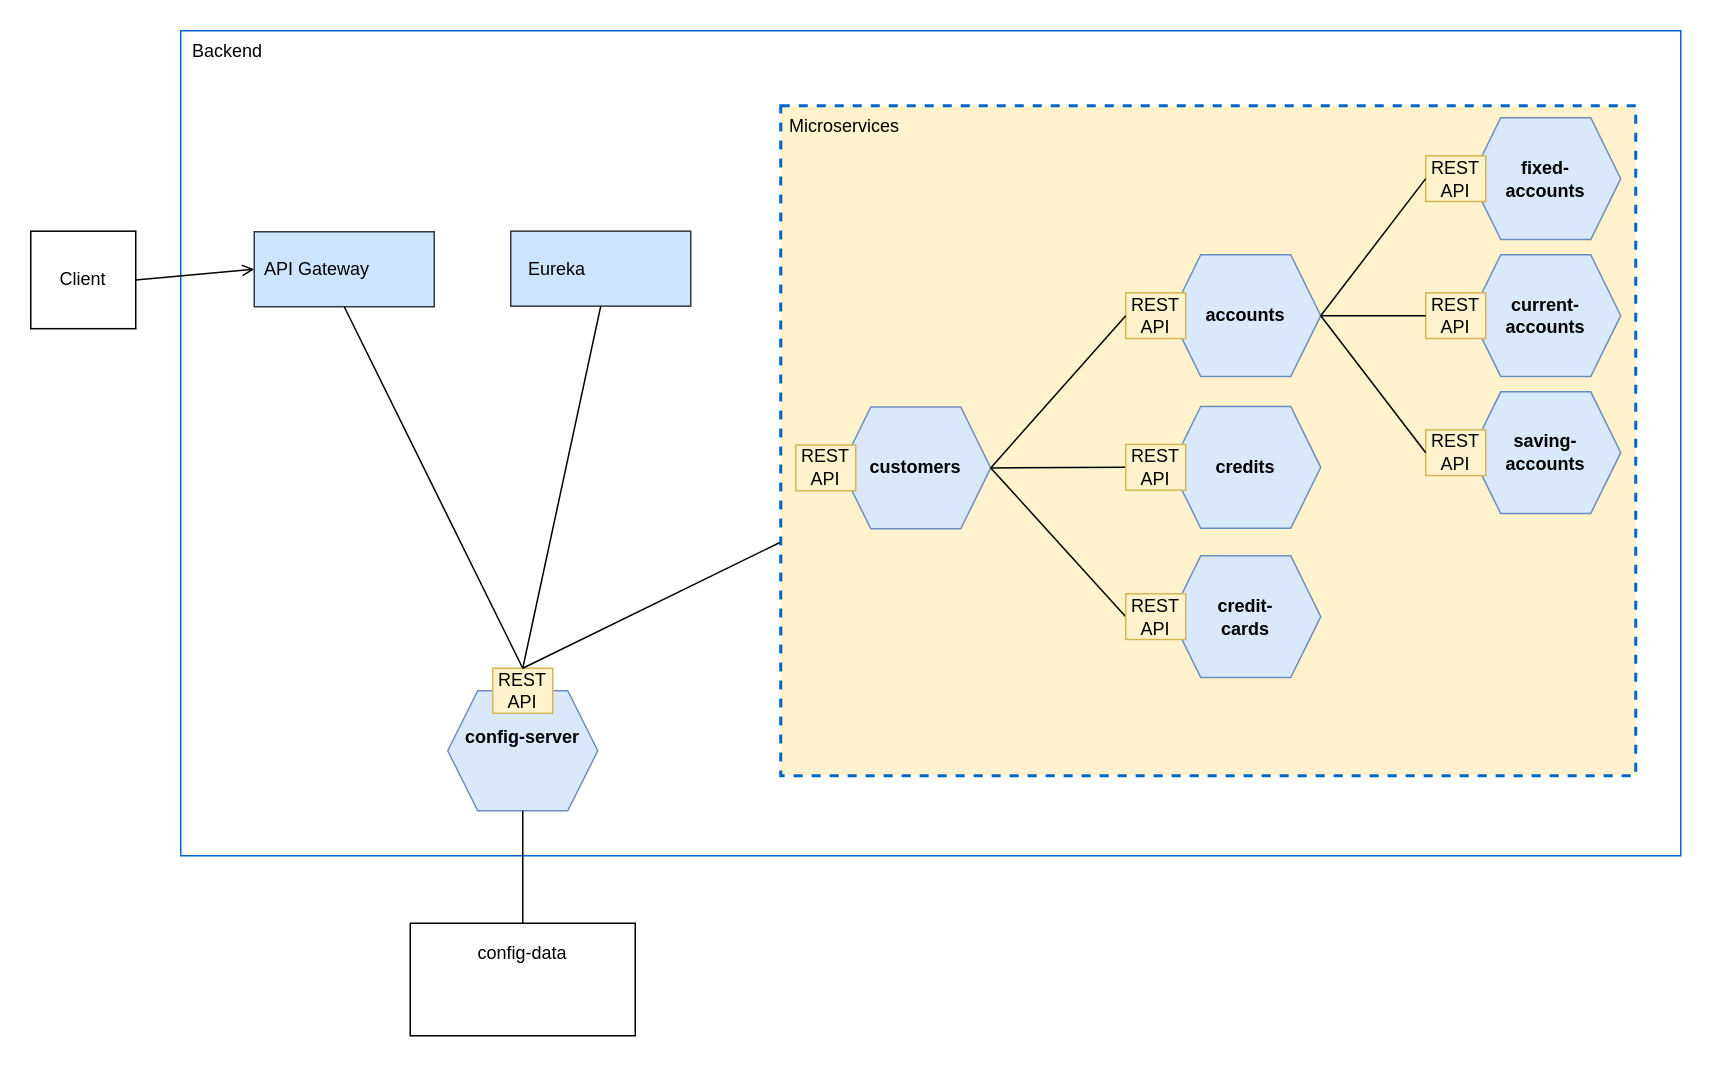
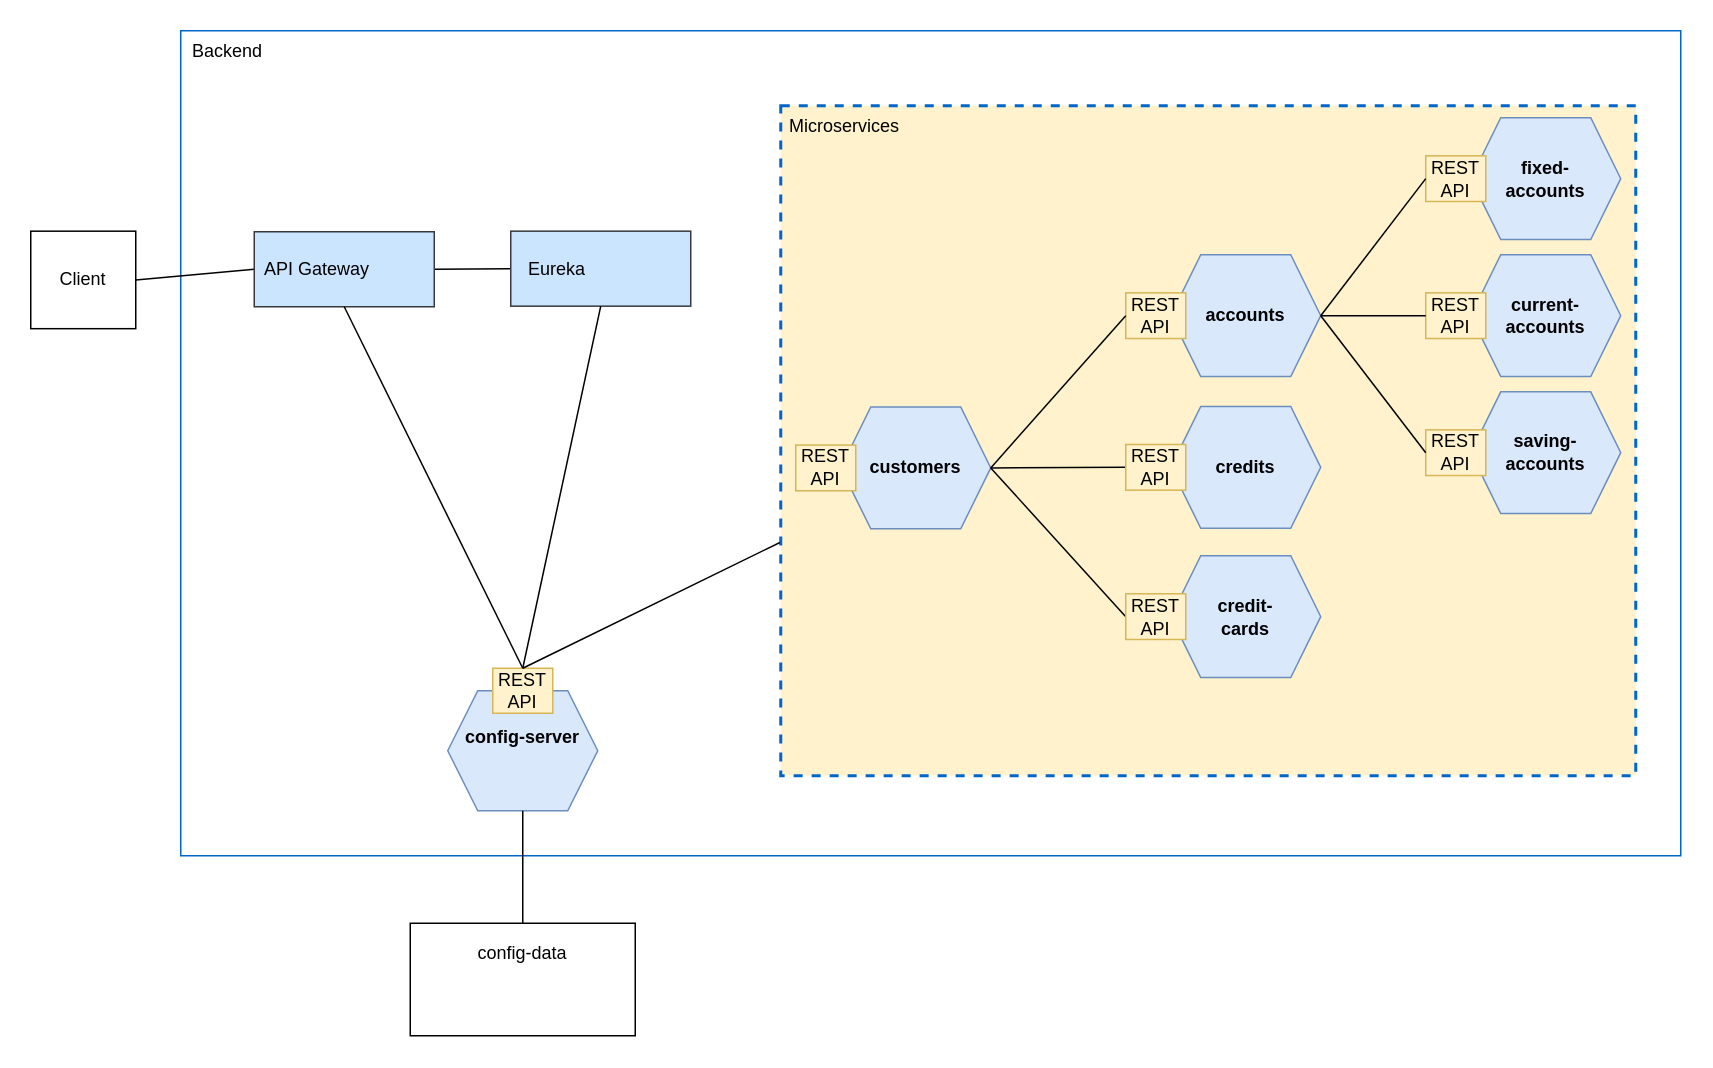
+ <mxCell id="3" style="edgeStyle=none;rounded=0;orthogonalLoop=1;jettySize=auto;html=1;exitX=1;exitY=0.5;exitDx=0;exitDy=0;entryX=0;entryY=0.5;entryDx=0;entryDy=0;fontSize=12;endArrow=none;endFill=0;" edge="1" parent="1" source="17" target="13"><mxGeometry relative="1" as="geometry" /></mxCell>
- <mxCell id="4" style="edgeStyle=none;rounded=0;orthogonalLoop=1;jettySize=auto;html=1;exitX=1;exitY=0.5;exitDx=0;exitDy=0;entryX=0;entryY=0.5;entryDx=0;entryDy=0;fontSize=12;endArrow=open;endFill=0;" edge="1" parent="1" source="5" target="17"><mxGeometry relative="1" as="geometry" /></mxCell>
+ <mxCell id="4" style="edgeStyle=none;rounded=0;orthogonalLoop=1;jettySize=auto;html=1;exitX=1;exitY=0.5;exitDx=0;exitDy=0;entryX=0;entryY=0.5;entryDx=0;entryDy=0;fontSize=12;endArrow=none;endFill=0;" edge="1" parent="1" source="5" target="17"><mxGeometry relative="1" as="geometry" /></mxCell>
